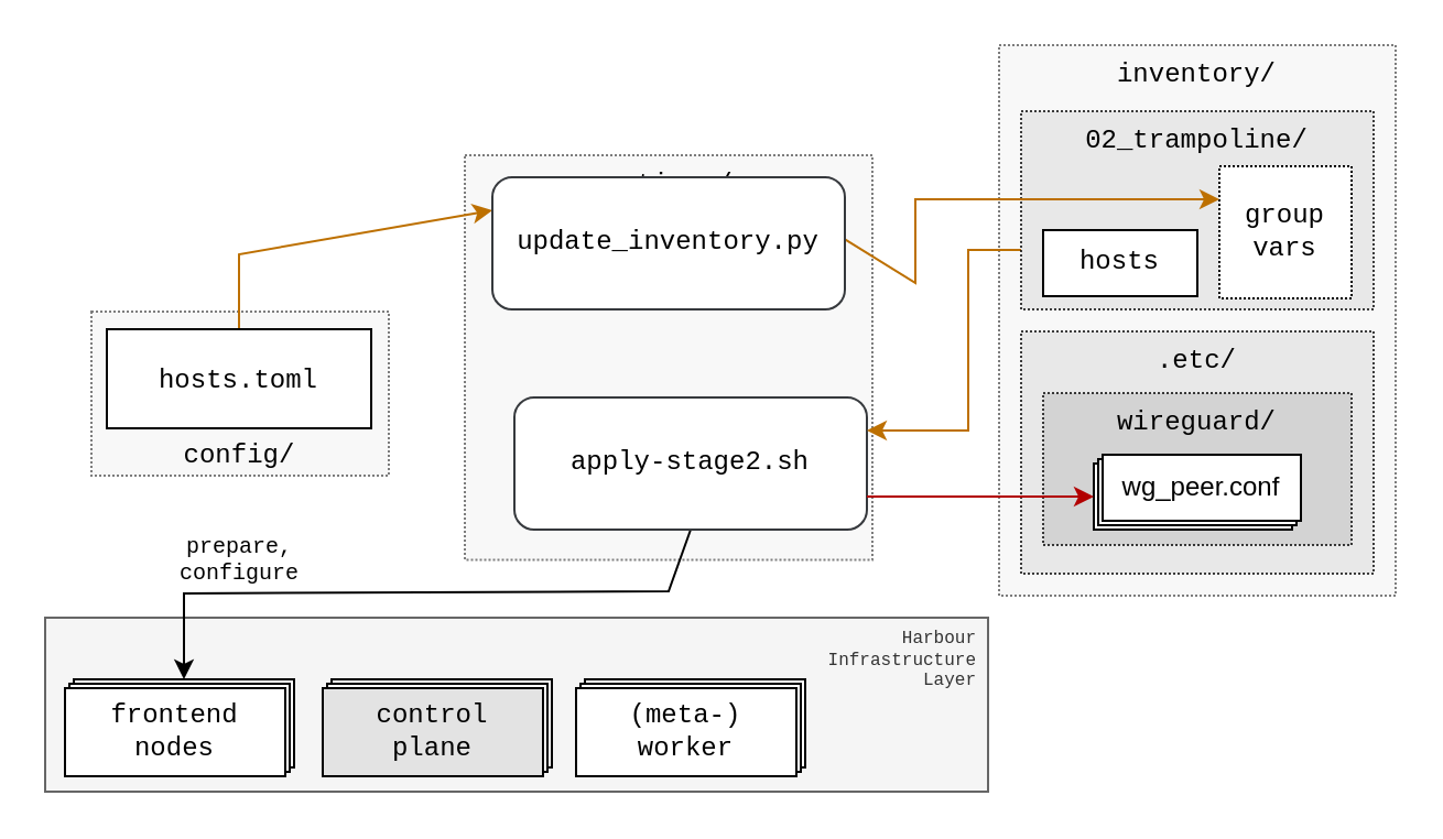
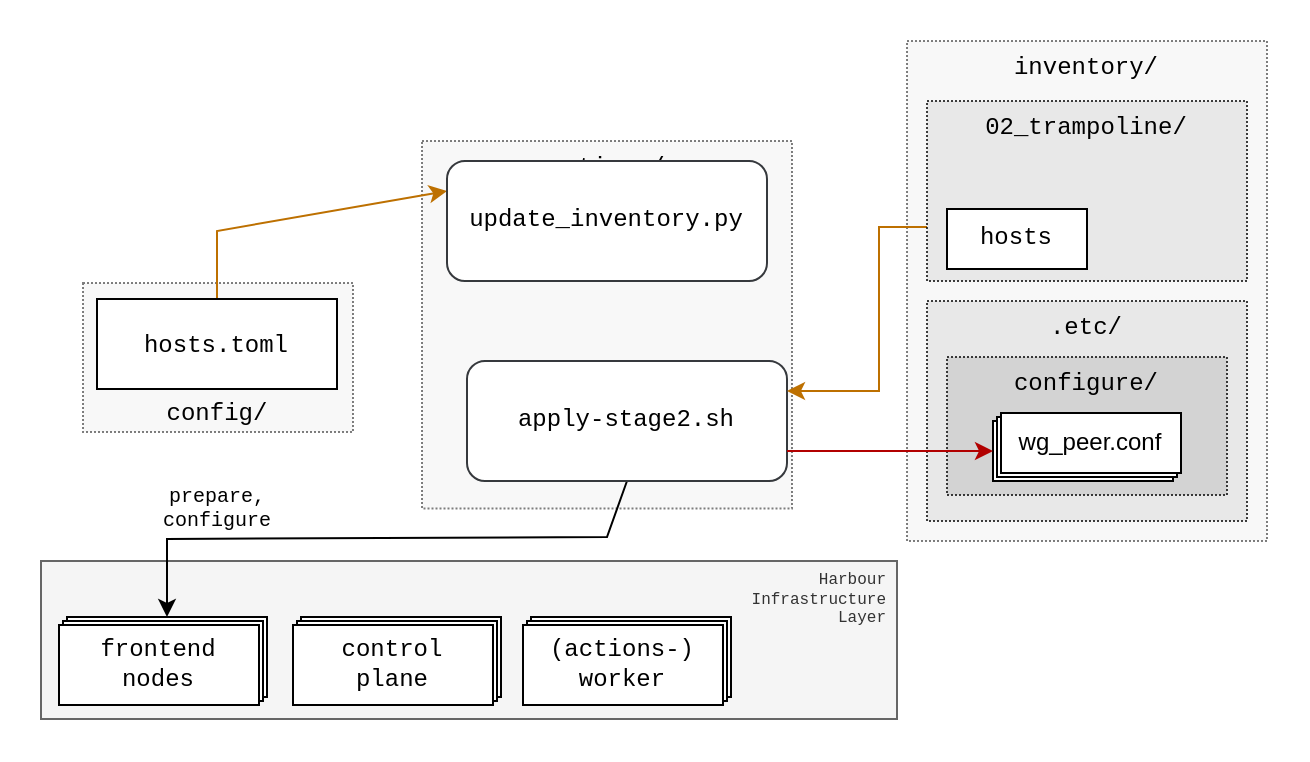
- <mxCell id="15" style="edgeStyle=none;rounded=0;html=1;exitX=0.999;exitY=0.467;exitDx=0;exitDy=0;entryX=0;entryY=0.25;entryDx=0;entryDy=0;fontFamily=Courier New;fillColor=#f0a30a;strokeColor=#BD7000;exitPerimeter=0;" edge="1" parent="1" source="16" target="14"><mxGeometry relative="1" as="geometry"><Array as="points"><mxPoint x="415" y="128" /><mxPoint x="415" y="90" /><mxPoint x="523" y="90" /></Array></mxGeometry></mxCell>
- <mxCell id="14" value="group&lt;br&gt;vars" style="rounded=0;whiteSpace=wrap;html=1;fontFamily=Courier New;verticalAlign=middle;dashed=1;dashPattern=1 1;" vertex="1" parent="1"><mxGeometry x="553" y="75" width="60" height="60" as="geometry" /></mxCell>
- <mxCell id="17" value="wireguard/" style="rounded=0;whiteSpace=wrap;html=1;dashed=1;dashPattern=1 1;fontFamily=Courier New;verticalAlign=top;opacity=75;fillColor=#CCCCCC;" vertex="1" parent="1"><mxGeometry x="473" y="178" width="140" height="69" as="geometry" /></mxCell>
+ <mxCell id="17" value="configure/" style="rounded=0;whiteSpace=wrap;html=1;dashed=1;dashPattern=1 1;fontFamily=Courier New;verticalAlign=top;opacity=75;fillColor=#CCCCCC;" vertex="1" parent="1"><mxGeometry x="473" y="178" width="140" height="69" as="geometry" /></mxCell>
- <mxCell id="27" value="control&lt;br&gt;plane" style="rounded=0;whiteSpace=wrap;html=1;verticalAlign=middle;fontFamily=Courier New;fillColor=#e3e3e3;" vertex="1" parent="1"><mxGeometry x="146" y="312" width="100" height="40" as="geometry" /></mxCell>
+ <mxCell id="27" value="control&lt;br&gt;plane" style="rounded=0;whiteSpace=wrap;html=1;verticalAlign=middle;fontFamily=Courier New;" vertex="1" parent="1"><mxGeometry x="146" y="312" width="100" height="40" as="geometry" /></mxCell>
- <mxCell id="30" value="(meta-)&lt;br&gt;worker" style="rounded=0;whiteSpace=wrap;html=1;verticalAlign=middle;fontFamily=Courier New;" vertex="1" parent="1"><mxGeometry x="261" y="312" width="100" height="40" as="geometry" /></mxCell>
+ <mxCell id="30" value="(actions-)&lt;br&gt;worker" style="rounded=0;whiteSpace=wrap;html=1;verticalAlign=middle;fontFamily=Courier New;" vertex="1" parent="1"><mxGeometry x="261" y="312" width="100" height="40" as="geometry" /></mxCell>
